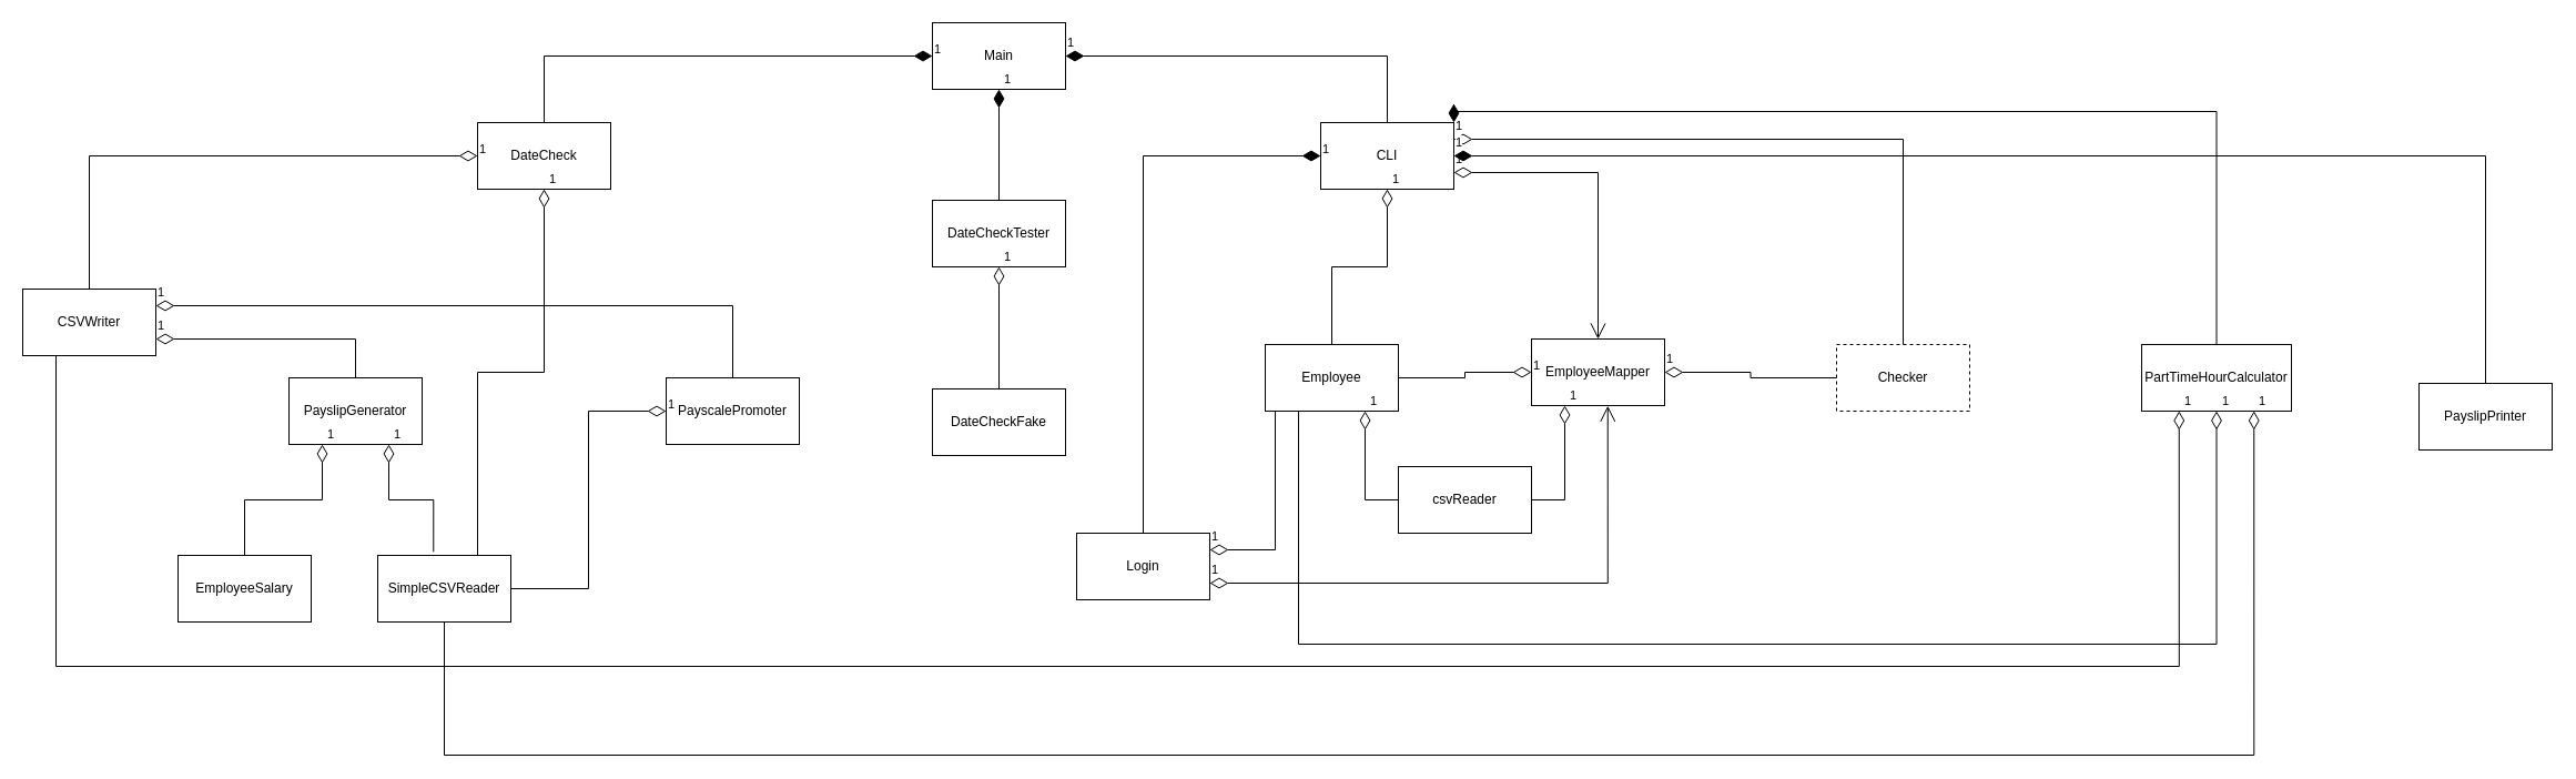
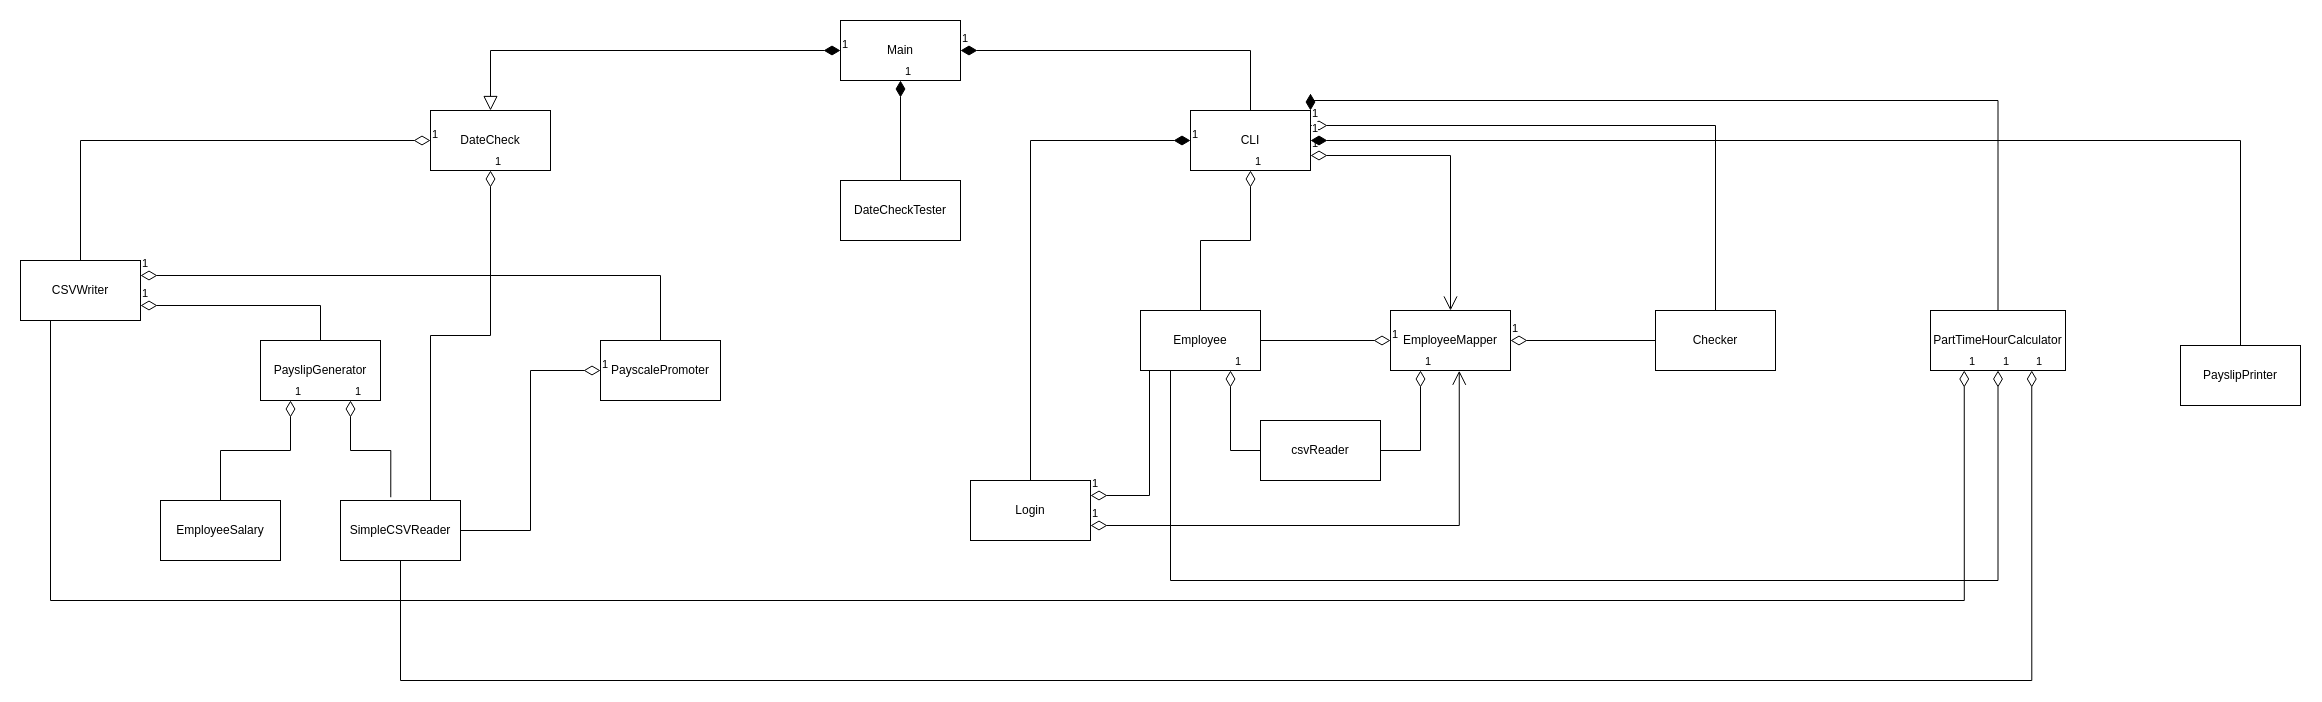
- <mxCell id="19" value="1" style="endArrow=none;html=1;endSize=12;startArrow=diamondThin;startSize=14;startFill=1;edgeStyle=orthogonalEdgeStyle;align=left;verticalAlign=bottom;rounded=0;exitX=0;exitY=0.5;exitDx=0;exitDy=0;entryX=0.5;entryY=0;entryDx=0;entryDy=0;endFill=0;" edge="1" parent="1" source="3" target="7"><mxGeometry x="-1" y="3" relative="1" as="geometry"><mxPoint x="660" y="240" as="sourcePoint" /><mxPoint x="820" y="240" as="targetPoint" /></mxGeometry></mxCell>
+ <mxCell id="19" value="1" style="endArrow=block;html=1;endSize=12;startArrow=diamondThin;startSize=14;startFill=1;edgeStyle=orthogonalEdgeStyle;align=left;verticalAlign=bottom;rounded=0;exitX=0;exitY=0.5;exitDx=0;exitDy=0;entryX=0.5;entryY=0;entryDx=0;entryDy=0;endFill=0;" edge="1" parent="1" source="3" target="7"><mxGeometry x="-1" y="3" relative="1" as="geometry"><mxPoint x="660" y="240" as="sourcePoint" /><mxPoint x="820" y="240" as="targetPoint" /></mxGeometry></mxCell>
- <mxCell id="24" value="1" style="endArrow=none;html=1;endSize=12;startArrow=diamondThin;startSize=14;startFill=0;edgeStyle=orthogonalEdgeStyle;align=left;verticalAlign=bottom;rounded=0;exitX=0.5;exitY=1;exitDx=0;exitDy=0;entryX=0.5;entryY=0;entryDx=0;entryDy=0;endFill=0;" edge="1" parent="1" source="18" target="17"><mxGeometry x="-1" y="3" relative="1" as="geometry"><mxPoint x="770" y="380" as="sourcePoint" /><mxPoint x="930" y="380" as="targetPoint" /></mxGeometry></mxCell>
- <mxCell id="9" value="EmployeeMapper" style="rounded=0;whiteSpace=wrap;html=1;" vertex="1" parent="1"><mxGeometry x="1380" y="305" width="120" height="60" as="geometry" /></mxCell>
+ <mxCell id="9" value="EmployeeMapper" style="rounded=0;whiteSpace=wrap;html=1;" vertex="1" parent="1"><mxGeometry x="1390" y="310" width="120" height="60" as="geometry" /></mxCell>
- <mxCell id="2" value="Checker" style="rounded=0;whiteSpace=wrap;html=1;dashed=1;" vertex="1" parent="1"><mxGeometry x="1655" y="310" width="120" height="60" as="geometry" /></mxCell>
+ <mxCell id="2" value="Checker" style="rounded=0;whiteSpace=wrap;html=1;" vertex="1" parent="1"><mxGeometry x="1655" y="310" width="120" height="60" as="geometry" /></mxCell>
- <mxCell id="17" value="DateCheckFake" style="rounded=0;whiteSpace=wrap;html=1;" vertex="1" parent="1"><mxGeometry x="840" y="350" width="120" height="60" as="geometry" /></mxCell>
